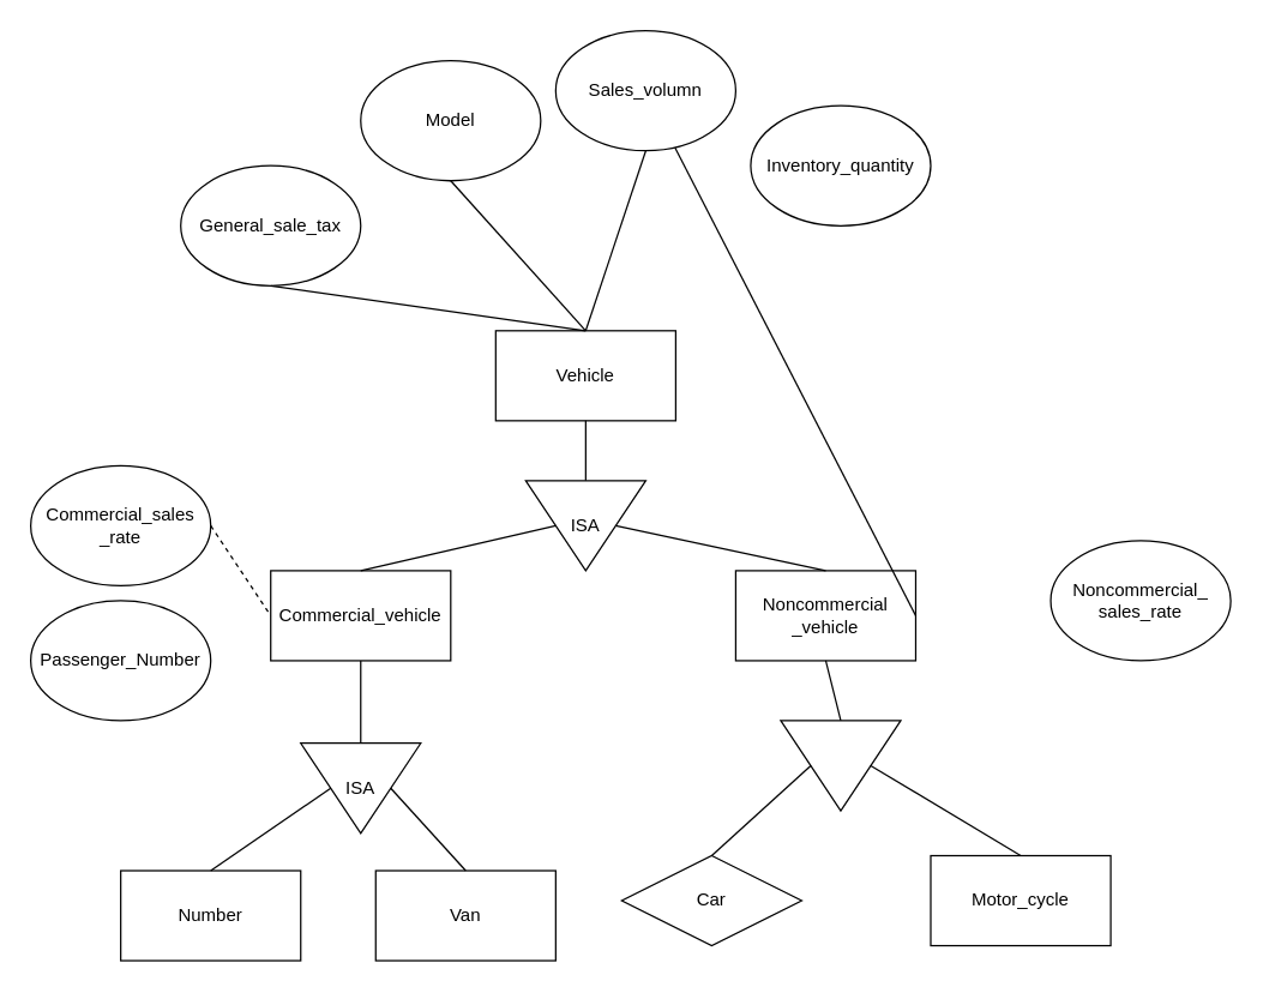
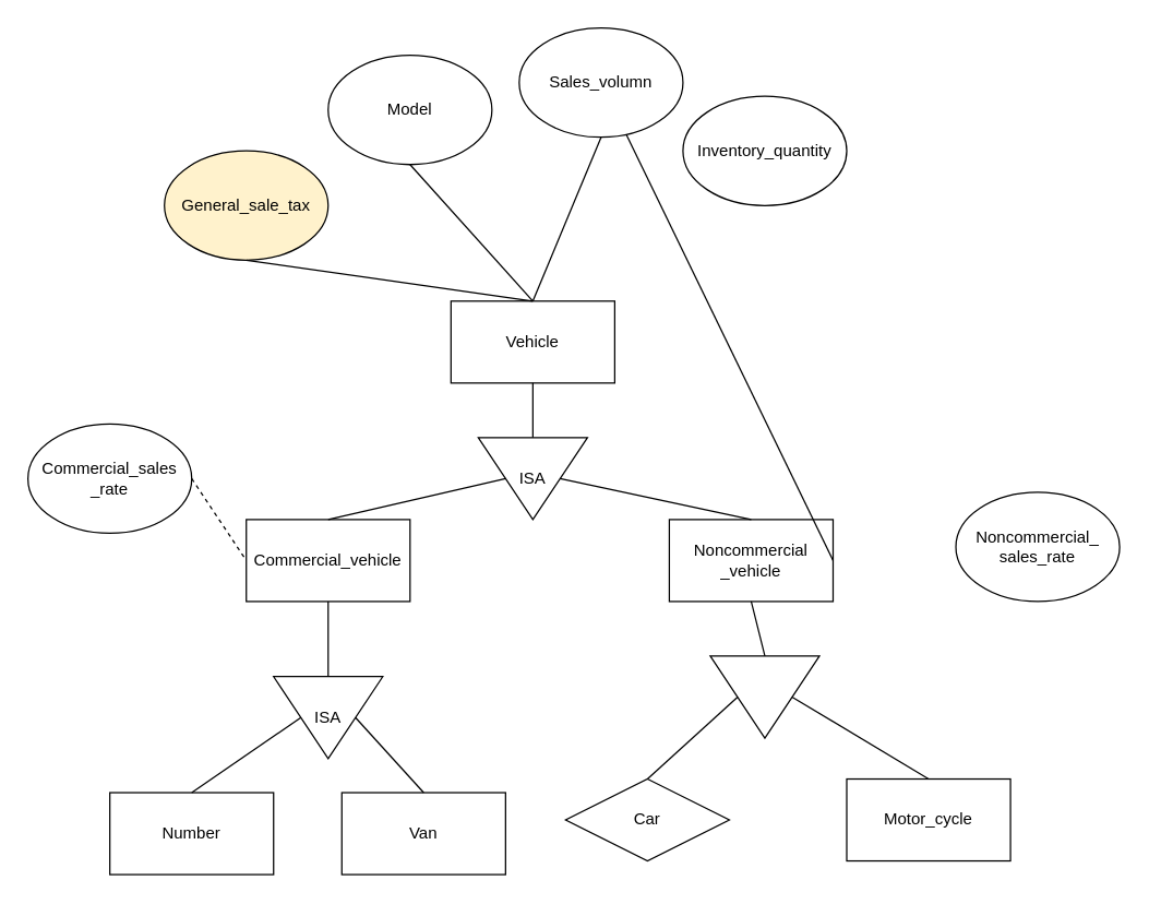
- <mxCell id="9" value="Sales_volumn" style="ellipse;whiteSpace=wrap;html=1;" parent="1" vertex="1"><mxGeometry x="370" y="20" width="120" height="80" as="geometry" /></mxCell>
+ <mxCell id="9" value="Sales_volumn" style="ellipse;whiteSpace=wrap;html=1;" parent="1" vertex="1"><mxGeometry x="380" y="20" width="120" height="80" as="geometry" /></mxCell>
- <mxCell id="3" value="General_sale_tax" style="ellipse;whiteSpace=wrap;html=1;" parent="1" vertex="1"><mxGeometry x="120" y="110" width="120" height="80" as="geometry" /></mxCell>
+ <mxCell id="3" value="General_sale_tax" style="ellipse;whiteSpace=wrap;html=1;fillColor=#fff2cc;" parent="1" vertex="1"><mxGeometry x="120" y="110" width="120" height="80" as="geometry" /></mxCell>
- <mxCell id="22" value="Passenger_Number" style="ellipse;whiteSpace=wrap;html=1;" parent="1" vertex="1"><mxGeometry x="20" y="400" width="120" height="80" as="geometry" /></mxCell>
